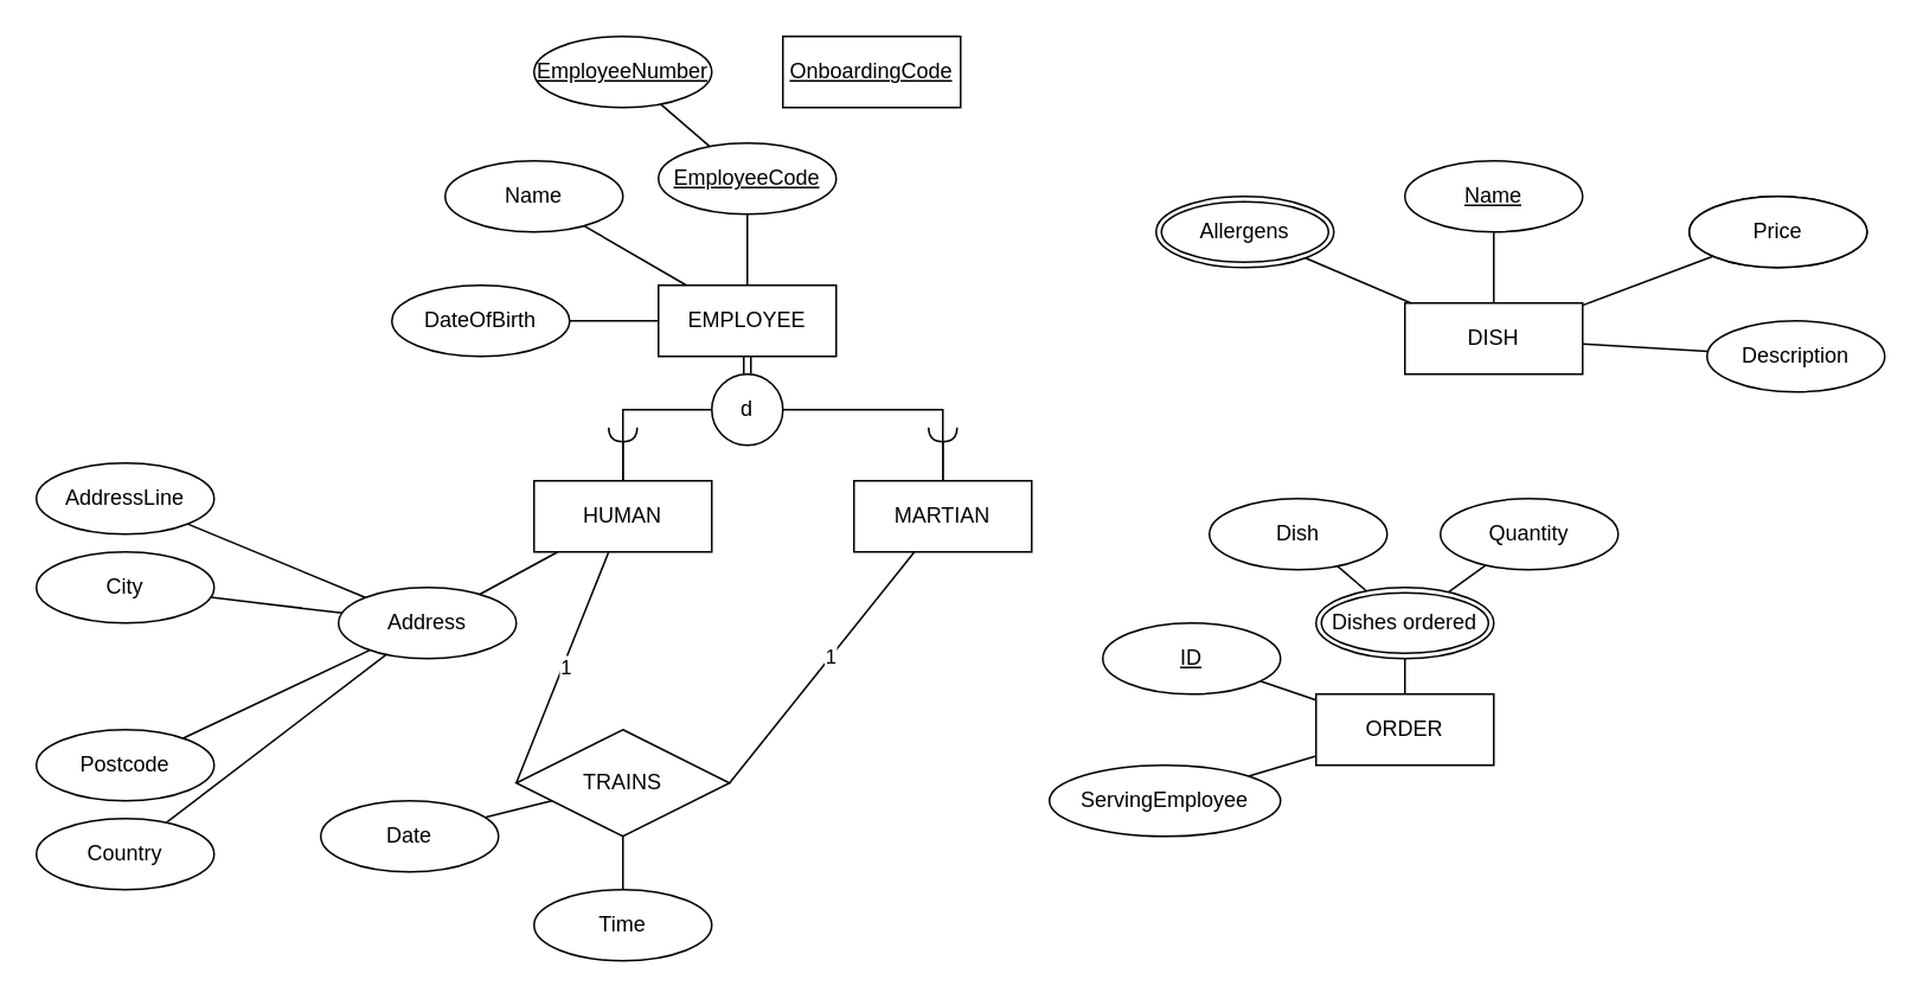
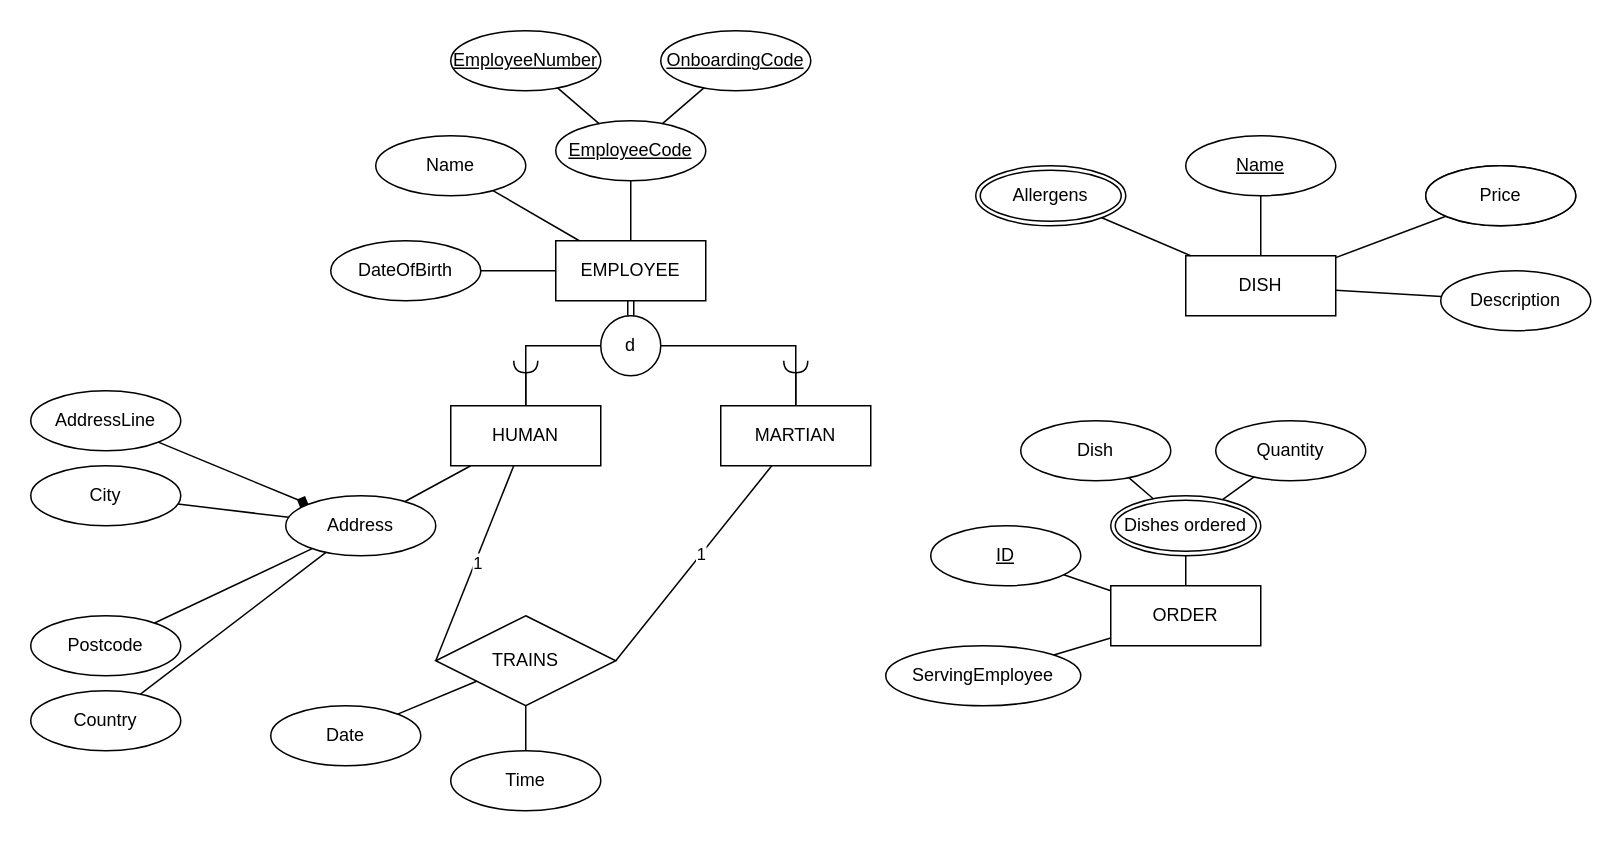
- <mxCell id="6" value="OnboardingCode" style="whiteSpace=wrap;html=1;align=center;fontStyle=4;rounded=0;" vertex="1" parent="1"><mxGeometry x="440" y="20" width="100" height="40" as="geometry" /></mxCell>
+ <mxCell id="6" value="OnboardingCode" style="ellipse;whiteSpace=wrap;html=1;align=center;fontStyle=4;" vertex="1" parent="1"><mxGeometry x="440" y="20" width="100" height="40" as="geometry" /></mxCell>
+ <mxCell id="7" value="" style="endArrow=none;html=1;rounded=0;" edge="1" parent="1" source="6" target="3"><mxGeometry relative="1" as="geometry"><mxPoint x="560" y="140" as="sourcePoint" /><mxPoint x="560" y="100" as="targetPoint" /></mxGeometry></mxCell>
- <mxCell id="28" value="" style="endArrow=none;html=1;rounded=0;" edge="1" parent="1" source="24" target="22"><mxGeometry relative="1" as="geometry"><mxPoint x="330" y="190" as="sourcePoint" /><mxPoint x="380" y="190" as="targetPoint" /></mxGeometry></mxCell>
+ <mxCell id="28" value="" style="endArrow=diamond;html=1;rounded=0;" edge="1" parent="1" source="24" target="22"><mxGeometry relative="1" as="geometry"><mxPoint x="330" y="190" as="sourcePoint" /><mxPoint x="380" y="190" as="targetPoint" /></mxGeometry></mxCell>
- <mxCell id="37" value="Date" style="ellipse;whiteSpace=wrap;html=1;align=center;" vertex="1" parent="1"><mxGeometry x="180" y="450" width="100" height="40" as="geometry" /></mxCell>
+ <mxCell id="37" value="Date" style="ellipse;whiteSpace=wrap;html=1;align=center;" vertex="1" parent="1"><mxGeometry x="180" y="470" width="100" height="40" as="geometry" /></mxCell>
